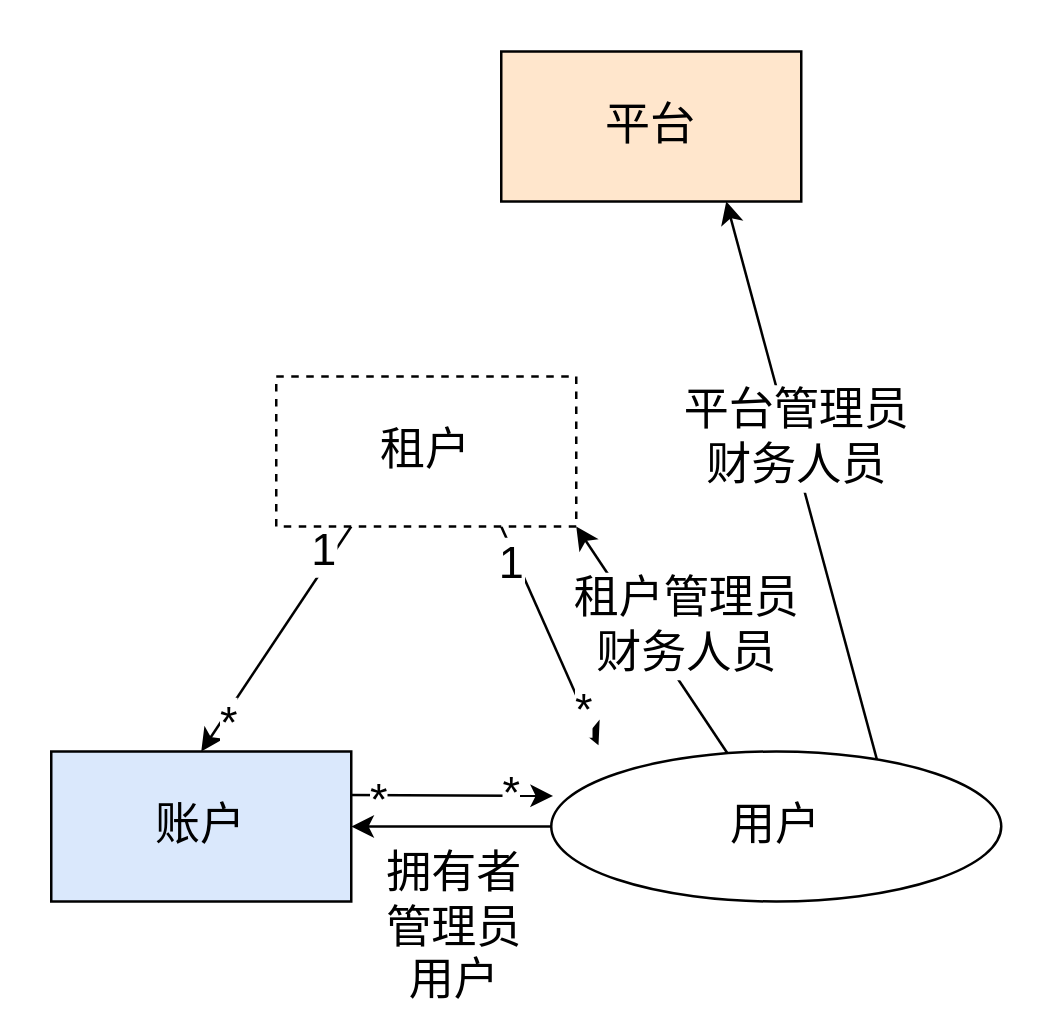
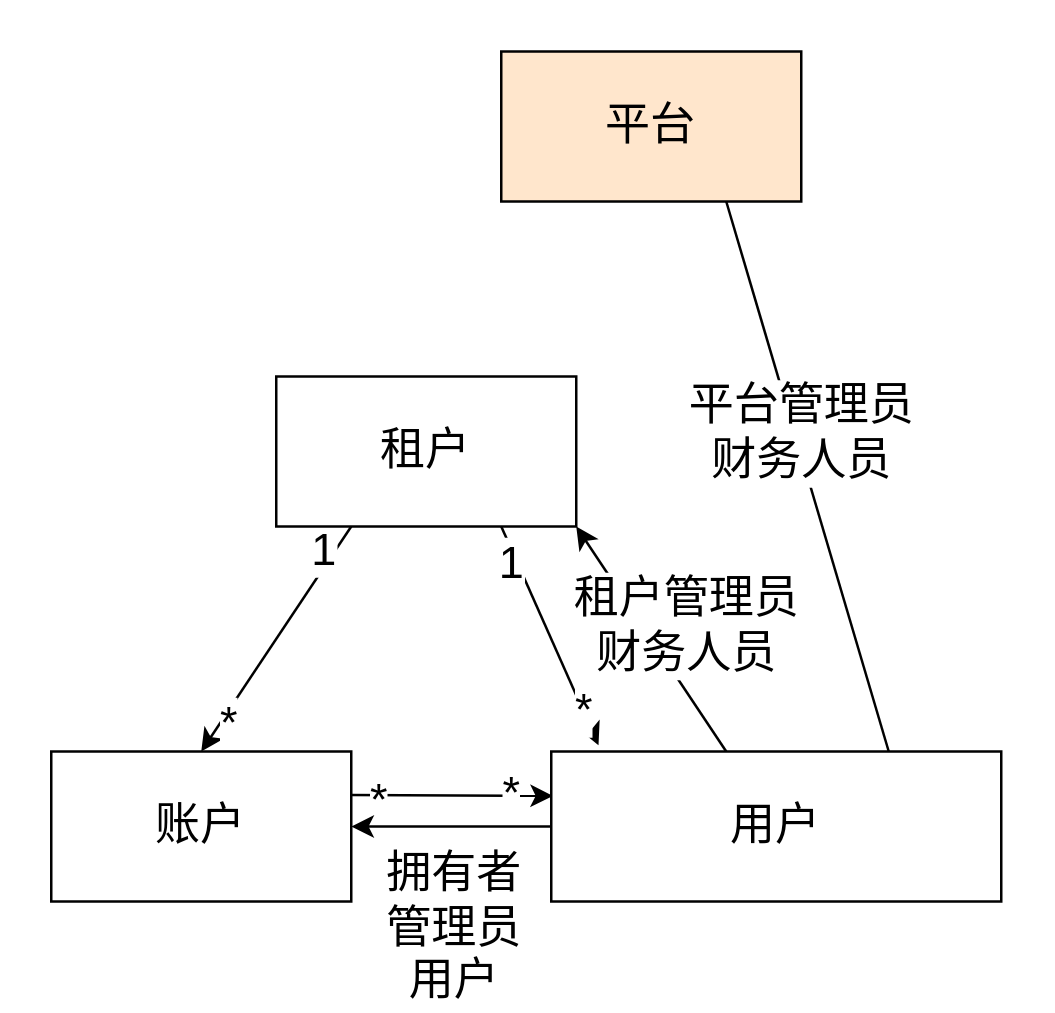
- <mxCell id="18" style="edgeStyle=none;html=1;exitX=0.75;exitY=0;exitDx=0;exitDy=0;entryX=0.75;entryY=1;entryDx=0;entryDy=0;fontSize=18;" edge="1" parent="1" source="20" target="2"><mxGeometry relative="1" as="geometry" /></mxCell>
+ <mxCell id="18" style="edgeStyle=none;html=1;exitX=0.75;exitY=0;exitDx=0;exitDy=0;entryX=0.75;entryY=1;entryDx=0;entryDy=0;fontSize=18;endArrow=none;" edge="1" parent="1" source="20" target="2"><mxGeometry relative="1" as="geometry" /></mxCell>
- <mxCell id="9" value="租户" style="rounded=0;whiteSpace=wrap;html=1;fontSize=18;dashed=1;" vertex="1" parent="1"><mxGeometry x="110" y="150" width="120" height="60" as="geometry" /></mxCell>
+ <mxCell id="9" value="租户" style="rounded=0;whiteSpace=wrap;html=1;fontSize=18;" vertex="1" parent="1"><mxGeometry x="110" y="150" width="120" height="60" as="geometry" /></mxCell>
- <mxCell id="13" value="账户" style="rounded=0;whiteSpace=wrap;html=1;fontSize=18;fillColor=#dae8fc;" vertex="1" parent="1"><mxGeometry x="20" y="300" width="120" height="60" as="geometry" /></mxCell>
+ <mxCell id="13" value="账户" style="rounded=0;whiteSpace=wrap;html=1;fontSize=18;" vertex="1" parent="1"><mxGeometry x="20" y="300" width="120" height="60" as="geometry" /></mxCell>
- <mxCell id="20" value="用户" style="ellipse;whiteSpace=wrap;html=1;fontSize=18;" vertex="1" parent="1"><mxGeometry x="220" y="300" width="180" height="60" as="geometry" /></mxCell>
+ <mxCell id="20" value="用户" style="rounded=0;whiteSpace=wrap;html=1;fontSize=18;" vertex="1" parent="1"><mxGeometry x="220" y="300" width="180" height="60" as="geometry" /></mxCell>
